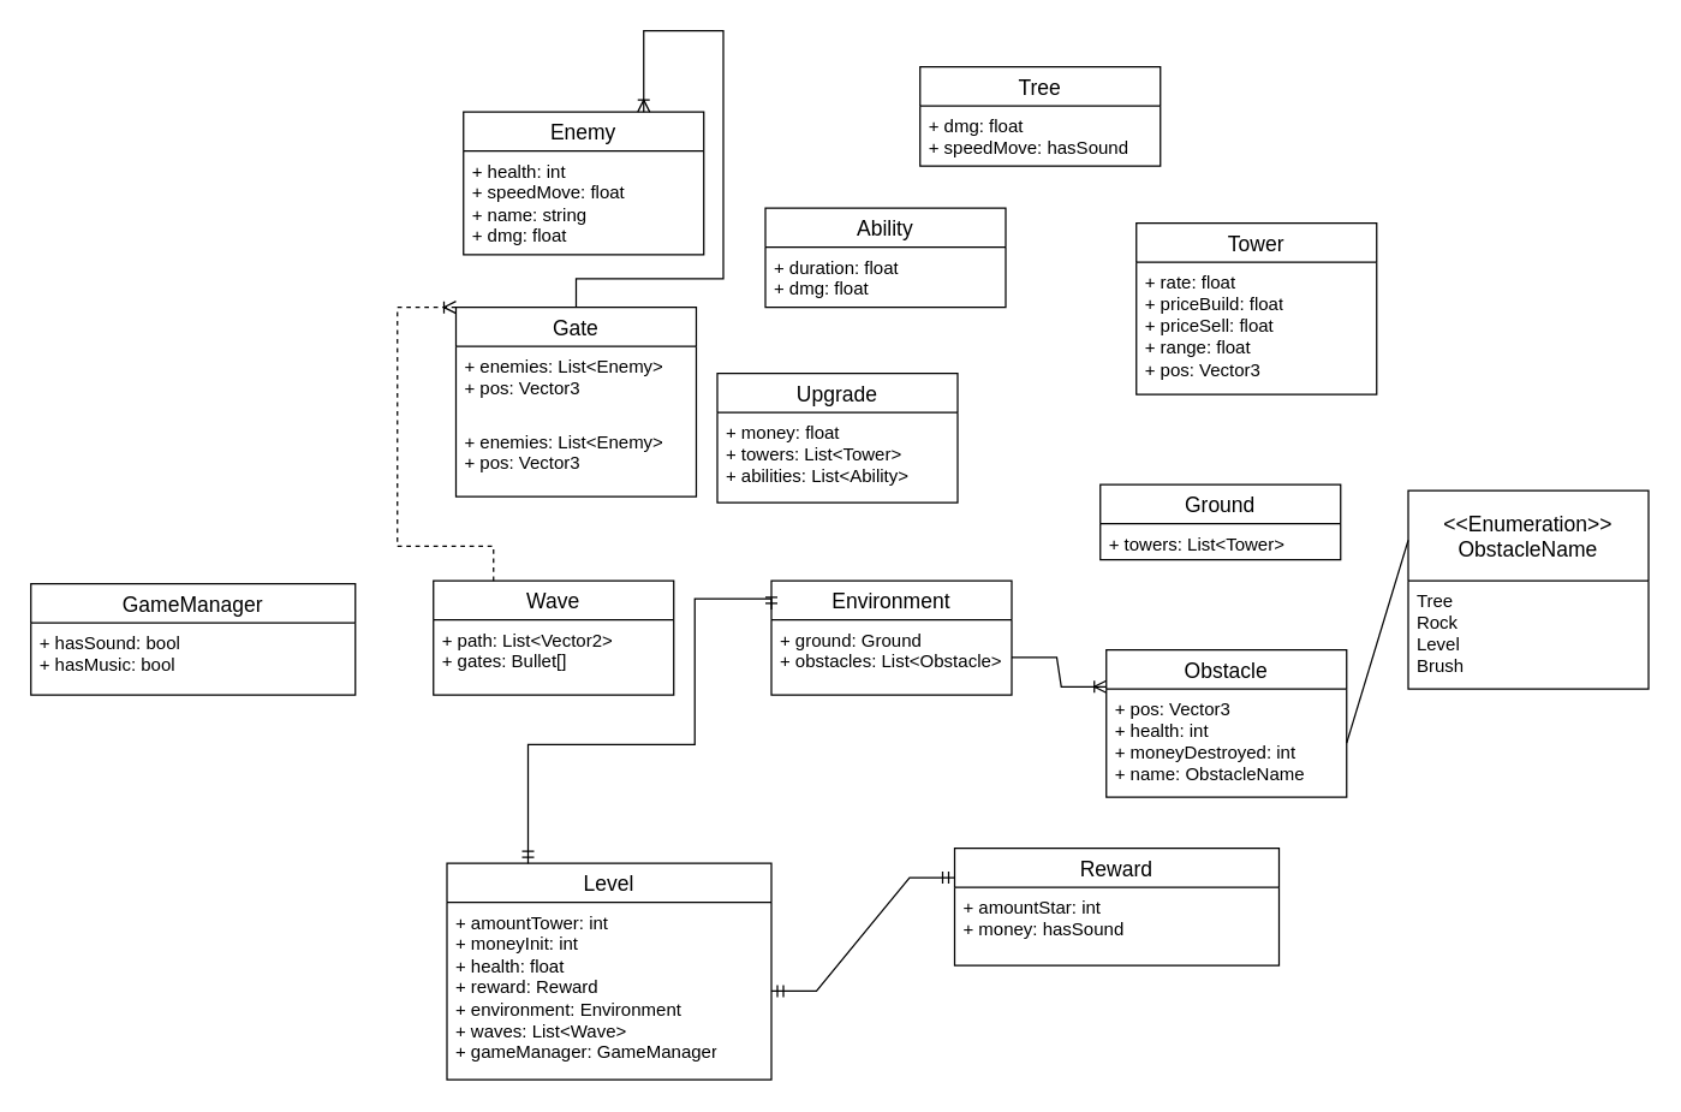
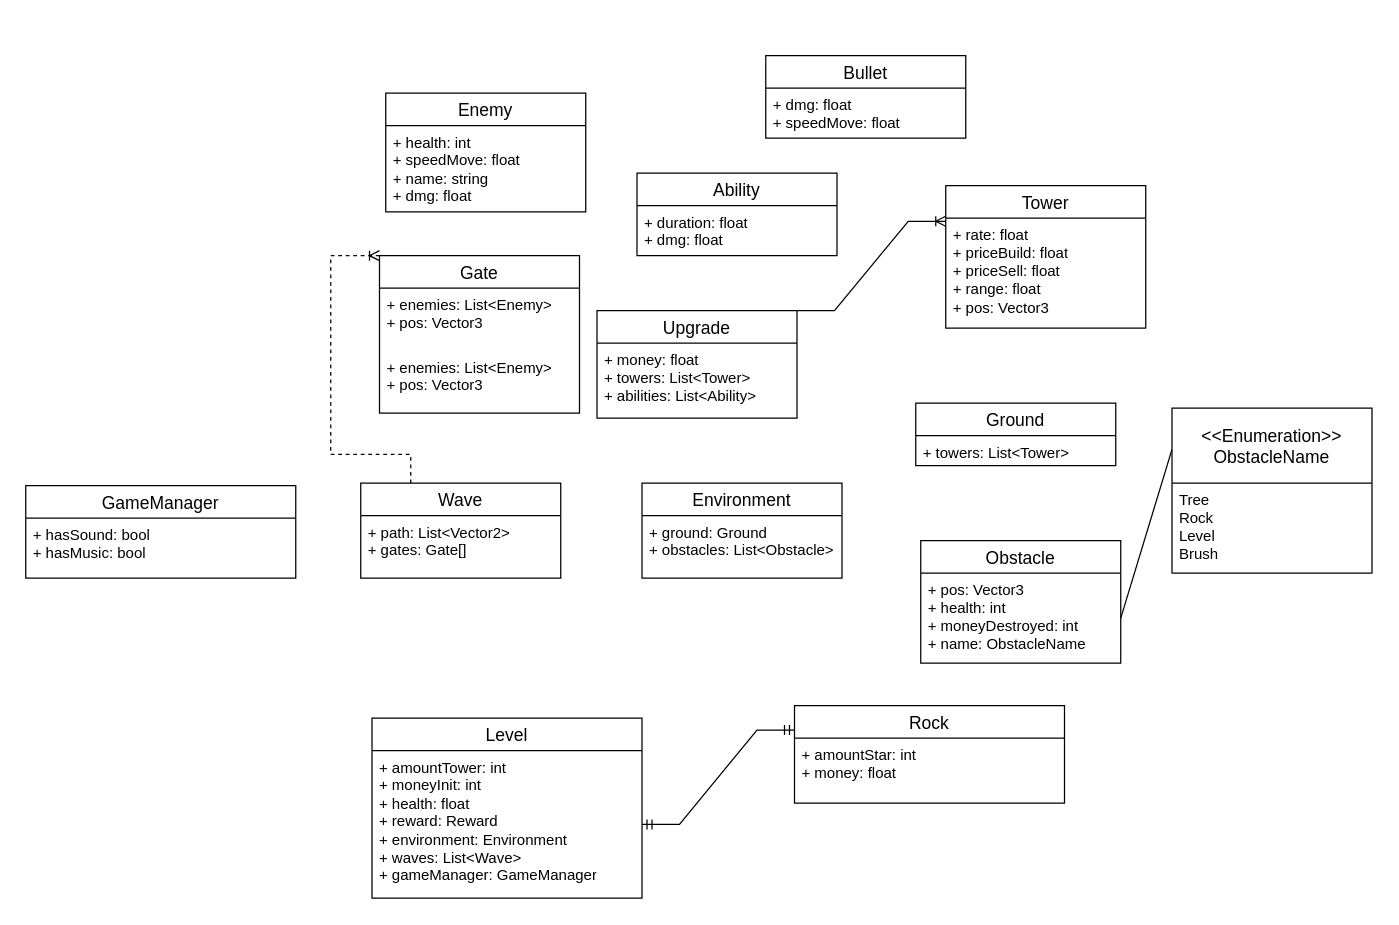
- <mxCell id="4" value="Tree" style="swimlane;fontStyle=0;childLayout=stackLayout;horizontal=1;startSize=26;horizontalStack=0;resizeParent=1;resizeParentMax=0;resizeLast=0;collapsible=1;marginBottom=0;align=center;fontSize=14;" vertex="1" parent="1"><mxGeometry x="612" y="44" width="160" height="66" as="geometry" /></mxCell>
+ <mxCell id="4" value="Bullet" style="swimlane;fontStyle=0;childLayout=stackLayout;horizontal=1;startSize=26;horizontalStack=0;resizeParent=1;resizeParentMax=0;resizeLast=0;collapsible=1;marginBottom=0;align=center;fontSize=14;" vertex="1" parent="1"><mxGeometry x="612" y="44" width="160" height="66" as="geometry" /></mxCell>
- <mxCell id="5" value="+ dmg: float&lt;div&gt;+ speedMove: hasSound&lt;/div&gt;" style="text;strokeColor=none;fillColor=none;spacingLeft=4;spacingRight=4;overflow=hidden;rotatable=0;points=[[0,0.5],[1,0.5]];portConstraint=eastwest;fontSize=12;whiteSpace=wrap;html=1;" vertex="1" parent="4"><mxGeometry y="26" width="160" height="40" as="geometry" /></mxCell>
+ <mxCell id="5" value="+ dmg: float&lt;div&gt;+ speedMove: float&lt;/div&gt;" style="text;strokeColor=none;fillColor=none;spacingLeft=4;spacingRight=4;overflow=hidden;rotatable=0;points=[[0,0.5],[1,0.5]];portConstraint=eastwest;fontSize=12;whiteSpace=wrap;html=1;" vertex="1" parent="4"><mxGeometry y="26" width="160" height="40" as="geometry" /></mxCell>
- <mxCell id="33" value="" style="edgeStyle=orthogonalEdgeStyle;fontSize=12;html=1;endArrow=ERoneToMany;rounded=0;entryX=0.75;entryY=0;entryDx=0;entryDy=0;exitX=0.5;exitY=0;exitDx=0;exitDy=0;" edge="1" parent="1" source="26" target="29"><mxGeometry width="100" height="100" relative="1" as="geometry"><mxPoint x="317" y="332" as="sourcePoint" /><mxPoint x="417" y="232" as="targetPoint" /><Array as="points"><mxPoint x="383" y="185" /><mxPoint x="481" y="185" /><mxPoint x="481" y="20" /><mxPoint x="428" y="20" /></Array></mxGeometry></mxCell>
+ <mxCell id="34" value="" style="edgeStyle=entityRelationEdgeStyle;fontSize=12;html=1;endArrow=ERoneToMany;rounded=0;entryX=0;entryY=0.25;entryDx=0;entryDy=0;exitX=1;exitY=0;exitDx=0;exitDy=0;" edge="1" parent="1" source="8" target="2"><mxGeometry width="100" height="100" relative="1" as="geometry"><mxPoint x="572" y="415" as="sourcePoint" /><mxPoint x="672" y="315" as="targetPoint" /></mxGeometry></mxCell>
- <mxCell id="25" value="+ path: List&amp;lt;Vector2&amp;gt;&lt;div&gt;+ gates: Bullet[]&lt;/div&gt;" style="text;strokeColor=none;fillColor=none;spacingLeft=4;spacingRight=4;overflow=hidden;rotatable=0;points=[[0,0.5],[1,0.5]];portConstraint=eastwest;fontSize=12;whiteSpace=wrap;html=1;" vertex="1" parent="24"><mxGeometry y="26" width="160" height="50" as="geometry" /></mxCell>
+ <mxCell id="25" value="+ path: List&amp;lt;Vector2&amp;gt;&lt;div&gt;+ gates: Gate[]&lt;/div&gt;" style="text;strokeColor=none;fillColor=none;spacingLeft=4;spacingRight=4;overflow=hidden;rotatable=0;points=[[0,0.5],[1,0.5]];portConstraint=eastwest;fontSize=12;whiteSpace=wrap;html=1;" vertex="1" parent="24"><mxGeometry y="26" width="160" height="50" as="geometry" /></mxCell>
- <mxCell id="31" value="" style="edgeStyle=entityRelationEdgeStyle;fontSize=12;html=1;endArrow=ERoneToMany;rounded=0;exitX=1;exitY=0.5;exitDx=0;exitDy=0;entryX=0;entryY=0.25;entryDx=0;entryDy=0;" edge="1" parent="1" source="13" target="14"><mxGeometry width="100" height="100" relative="1" as="geometry"><mxPoint x="696" y="435" as="sourcePoint" /><mxPoint x="796" y="335" as="targetPoint" /></mxGeometry></mxCell>
- <mxCell id="32" value="" style="edgeStyle=orthogonalEdgeStyle;fontSize=12;html=1;endArrow=ERmandOne;startArrow=ERmandOne;rounded=0;exitX=0.25;exitY=0;exitDx=0;exitDy=0;entryX=0;entryY=0.25;entryDx=0;entryDy=0;" edge="1" parent="1" source="18" target="12"><mxGeometry width="100" height="100" relative="1" as="geometry"><mxPoint x="583" y="470" as="sourcePoint" /><mxPoint x="683" y="370" as="targetPoint" /><Array as="points"><mxPoint x="351" y="495" /><mxPoint x="462" y="495" /><mxPoint x="462" y="398" /></Array></mxGeometry></mxCell>
- <mxCell id="22" value="Reward" style="swimlane;fontStyle=0;childLayout=stackLayout;horizontal=1;startSize=26;horizontalStack=0;resizeParent=1;resizeParentMax=0;resizeLast=0;collapsible=1;marginBottom=0;align=center;fontSize=14;" vertex="1" parent="1"><mxGeometry x="635" y="564" width="216" height="78" as="geometry" /></mxCell>
+ <mxCell id="22" value="Rock" style="swimlane;fontStyle=0;childLayout=stackLayout;horizontal=1;startSize=26;horizontalStack=0;resizeParent=1;resizeParentMax=0;resizeLast=0;collapsible=1;marginBottom=0;align=center;fontSize=14;" vertex="1" parent="1"><mxGeometry x="635" y="564" width="216" height="78" as="geometry" /></mxCell>
- <mxCell id="23" value="+ amountStar: int&lt;div&gt;+ money: hasSound&lt;/div&gt;" style="text;strokeColor=none;fillColor=none;spacingLeft=4;spacingRight=4;overflow=hidden;rotatable=0;points=[[0,0.5],[1,0.5]];portConstraint=eastwest;fontSize=12;whiteSpace=wrap;html=1;" vertex="1" parent="22"><mxGeometry y="26" width="216" height="52" as="geometry" /></mxCell>
+ <mxCell id="23" value="+ amountStar: int&lt;div&gt;+ money: float&lt;/div&gt;" style="text;strokeColor=none;fillColor=none;spacingLeft=4;spacingRight=4;overflow=hidden;rotatable=0;points=[[0,0.5],[1,0.5]];portConstraint=eastwest;fontSize=12;whiteSpace=wrap;html=1;" vertex="1" parent="22"><mxGeometry y="26" width="216" height="52" as="geometry" /></mxCell>
